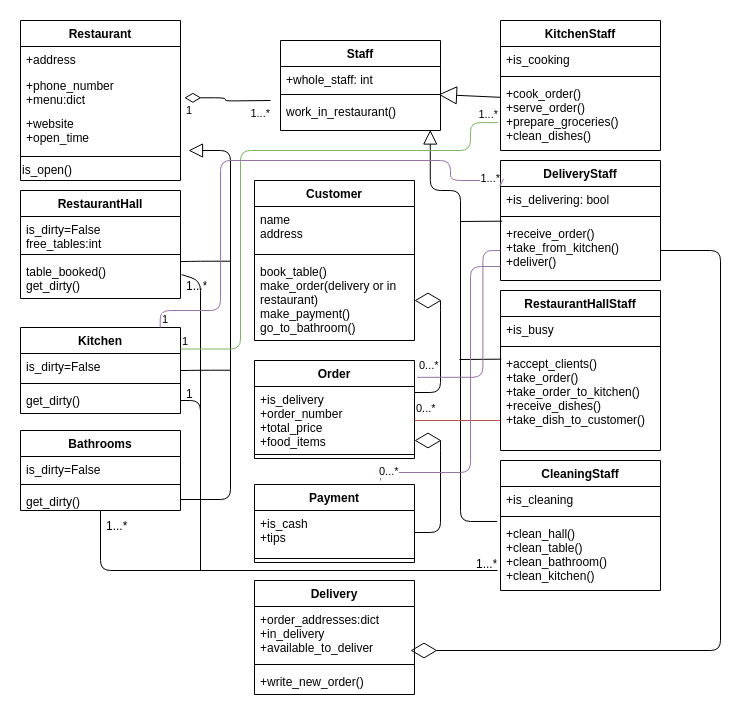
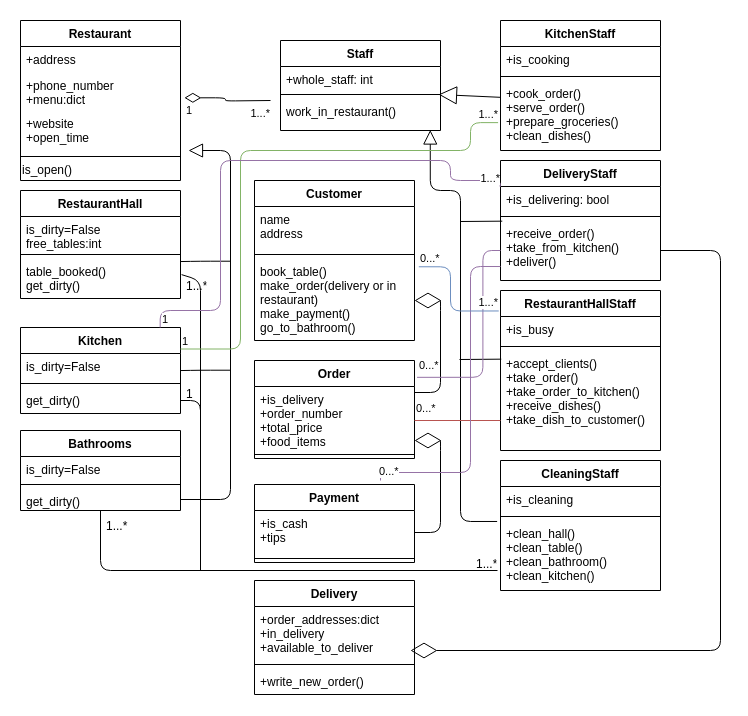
- <mxCell id="84" value="" style="endArrow=open;html=1;edgeStyle=orthogonalEdgeStyle;entryX=-0.002;entryY=0.011;entryDx=0;entryDy=0;entryPerimeter=0;exitX=0.873;exitY=0;exitDx=0;exitDy=0;fillColor=#e1d5e7;strokeColor=#9673a6;exitPerimeter=0;" edge="1" parent="1" source="36" target="18"><mxGeometry relative="1" as="geometry"><mxPoint x="160" y="316.43" as="sourcePoint" /><mxPoint x="477.6" y="90.07" as="targetPoint" /><Array as="points"><mxPoint x="160" y="310" /><mxPoint x="220" y="310" /><mxPoint x="220" y="160" /><mxPoint x="450" y="160" /><mxPoint x="450" y="180" /><mxPoint x="500" y="180" /></Array></mxGeometry></mxCell>
+ <mxCell id="84" value="" style="endArrow=none;html=1;edgeStyle=orthogonalEdgeStyle;entryX=-0.002;entryY=0.011;entryDx=0;entryDy=0;entryPerimeter=0;exitX=0.873;exitY=0;exitDx=0;exitDy=0;fillColor=#e1d5e7;strokeColor=#9673a6;exitPerimeter=0;" edge="1" parent="1" source="36" target="18"><mxGeometry relative="1" as="geometry"><mxPoint x="160" y="316.43" as="sourcePoint" /><mxPoint x="477.6" y="90.07" as="targetPoint" /><Array as="points"><mxPoint x="160" y="310" /><mxPoint x="220" y="310" /><mxPoint x="220" y="160" /><mxPoint x="450" y="160" /><mxPoint x="450" y="180" /><mxPoint x="500" y="180" /></Array></mxGeometry></mxCell>
+ <mxCell id="81" value="" style="endArrow=none;html=1;edgeStyle=orthogonalEdgeStyle;exitX=1.027;exitY=0.101;exitDx=0;exitDy=0;exitPerimeter=0;entryX=-0.011;entryY=0.128;entryDx=0;entryDy=0;entryPerimeter=0;fillColor=#dae8fc;strokeColor=#6c8ebf;" edge="1" parent="1" source="50" target="21"><mxGeometry relative="1" as="geometry"><mxPoint x="330" y="250" as="sourcePoint" /><mxPoint x="490" y="250" as="targetPoint" /><Array as="points"><mxPoint x="450" y="266" /><mxPoint x="450" y="310" /></Array></mxGeometry></mxCell>
+ <mxCell id="82" value="0...*" style="edgeLabel;resizable=0;html=1;align=left;verticalAlign=bottom;" connectable="0" vertex="1" parent="81"><mxGeometry x="-1" relative="1" as="geometry" /></mxCell>
+ <mxCell id="83" value="1...*" style="edgeLabel;resizable=0;html=1;align=right;verticalAlign=bottom;" connectable="0" vertex="1" parent="81"><mxGeometry x="1" relative="1" as="geometry" /></mxCell>
